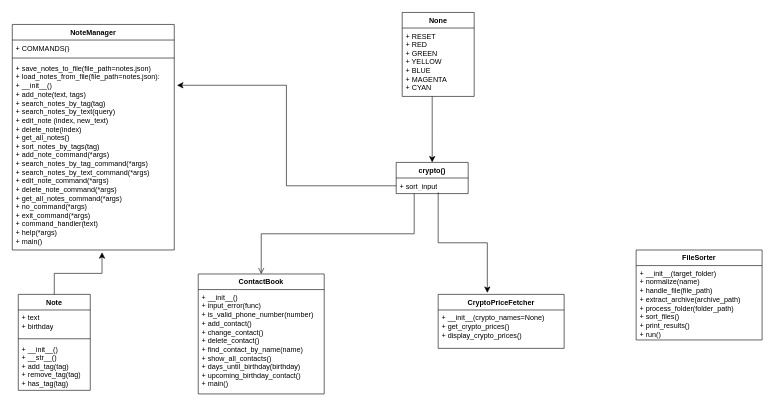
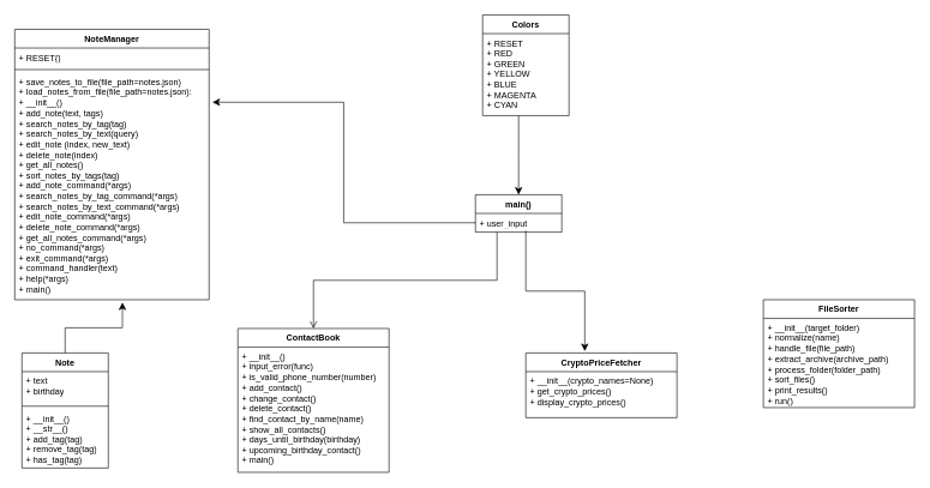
- <mxCell id="2" value="None" style="swimlane;fontStyle=1;align=center;verticalAlign=top;childLayout=stackLayout;horizontal=1;startSize=26;horizontalStack=0;resizeParent=1;resizeParentMax=0;resizeLast=0;collapsible=1;marginBottom=0;whiteSpace=wrap;html=1;strokeColor=default;fontFamily=Helvetica;fontSize=12;fontColor=default;fillColor=default;" parent="1" vertex="1"><mxGeometry x="670" y="20" width="120" height="140" as="geometry"><mxRectangle x="40" y="80" width="100" height="30" as="alternateBounds" /></mxGeometry></mxCell>
+ <mxCell id="2" value="Colors" style="swimlane;fontStyle=1;align=center;verticalAlign=top;childLayout=stackLayout;horizontal=1;startSize=26;horizontalStack=0;resizeParent=1;resizeParentMax=0;resizeLast=0;collapsible=1;marginBottom=0;whiteSpace=wrap;html=1;strokeColor=default;fontFamily=Helvetica;fontSize=12;fontColor=default;fillColor=default;" parent="1" vertex="1"><mxGeometry x="670" y="20" width="120" height="140" as="geometry"><mxRectangle x="40" y="80" width="100" height="30" as="alternateBounds" /></mxGeometry></mxCell>
- <mxCell id="7" value="+&amp;nbsp;COMMANDS{}" style="text;strokeColor=none;fillColor=none;align=left;verticalAlign=top;spacingLeft=4;spacingRight=4;overflow=hidden;rotatable=0;points=[[0,0.5],[1,0.5]];portConstraint=eastwest;whiteSpace=wrap;html=1;fontSize=12;fontFamily=Helvetica;fontColor=default;" vertex="1" parent="6"><mxGeometry y="26" width="270" height="26" as="geometry" /></mxCell>
+ <mxCell id="7" value="+&amp;nbsp;RESET{}" style="text;strokeColor=none;fillColor=none;align=left;verticalAlign=top;spacingLeft=4;spacingRight=4;overflow=hidden;rotatable=0;points=[[0,0.5],[1,0.5]];portConstraint=eastwest;whiteSpace=wrap;html=1;fontSize=12;fontFamily=Helvetica;fontColor=default;" vertex="1" parent="6"><mxGeometry y="26" width="270" height="26" as="geometry" /></mxCell>
- <mxCell id="4" value="crypto()" style="swimlane;fontStyle=1;align=center;verticalAlign=top;childLayout=stackLayout;horizontal=1;startSize=26;horizontalStack=0;resizeParent=1;resizeParentMax=0;resizeLast=0;collapsible=1;marginBottom=0;whiteSpace=wrap;html=1;strokeColor=default;fontFamily=Helvetica;fontSize=12;fontColor=default;fillColor=default;" vertex="1" parent="1"><mxGeometry x="660" y="270" width="120" height="52" as="geometry"><mxRectangle x="40" y="80" width="100" height="30" as="alternateBounds" /></mxGeometry></mxCell>
+ <mxCell id="4" value="main()" style="swimlane;fontStyle=1;align=center;verticalAlign=top;childLayout=stackLayout;horizontal=1;startSize=26;horizontalStack=0;resizeParent=1;resizeParentMax=0;resizeLast=0;collapsible=1;marginBottom=0;whiteSpace=wrap;html=1;strokeColor=default;fontFamily=Helvetica;fontSize=12;fontColor=default;fillColor=default;" vertex="1" parent="1"><mxGeometry x="660" y="270" width="120" height="52" as="geometry"><mxRectangle x="40" y="80" width="100" height="30" as="alternateBounds" /></mxGeometry></mxCell>
- <mxCell id="5" value="+&amp;nbsp;sort_input" style="text;strokeColor=none;fillColor=none;align=left;verticalAlign=top;spacingLeft=4;spacingRight=4;overflow=hidden;rotatable=0;points=[[0,0.5],[1,0.5]];portConstraint=eastwest;whiteSpace=wrap;html=1;fontSize=12;fontFamily=Helvetica;fontColor=default;" vertex="1" parent="4"><mxGeometry y="26" width="120" height="26" as="geometry" /></mxCell>
+ <mxCell id="5" value="+&amp;nbsp;user_input" style="text;strokeColor=none;fillColor=none;align=left;verticalAlign=top;spacingLeft=4;spacingRight=4;overflow=hidden;rotatable=0;points=[[0,0.5],[1,0.5]];portConstraint=eastwest;whiteSpace=wrap;html=1;fontSize=12;fontFamily=Helvetica;fontColor=default;" vertex="1" parent="4"><mxGeometry y="26" width="120" height="26" as="geometry" /></mxCell>
